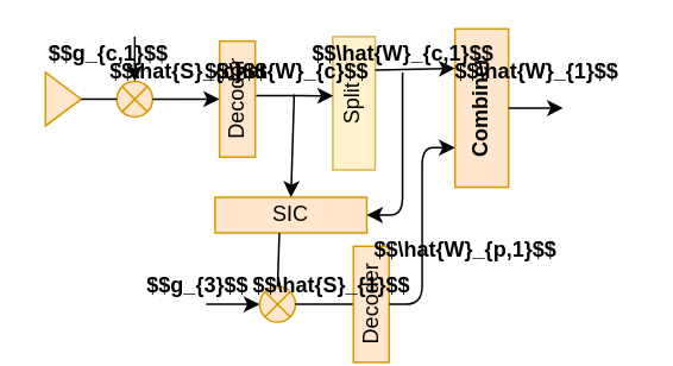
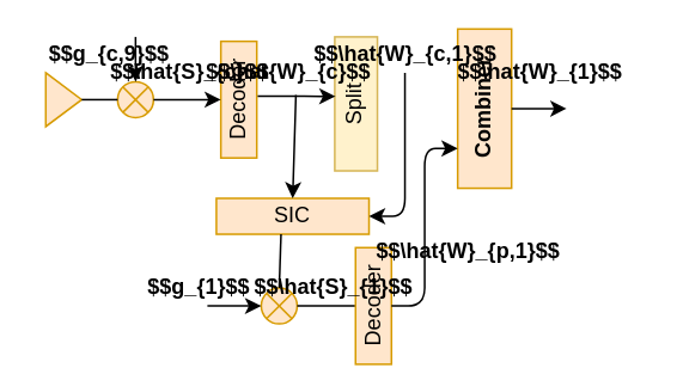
- <mxCell id="19" value="&lt;b&gt;$$g_{c,1}$$&lt;/b&gt;" style="text;html=1;align=center;verticalAlign=middle;resizable=0;points=[];autosize=1;strokeColor=none;" vertex="1" parent="1"><mxGeometry x="20" y="20" width="80" height="20" as="geometry" /></mxCell>
+ <mxCell id="19" value="&lt;b&gt;$$g_{c,9}$$&lt;/b&gt;" style="text;html=1;align=center;verticalAlign=middle;resizable=0;points=[];autosize=1;strokeColor=none;" vertex="1" parent="1"><mxGeometry x="20" y="20" width="80" height="20" as="geometry" /></mxCell>
- <mxCell id="10" value="" style="endArrow=classic;html=1;exitX=0.75;exitY=1;exitDx=0;exitDy=0;entryX=0.75;entryY=0;entryDx=0;entryDy=0;" edge="1" parent="1" source="7" target="9"><mxGeometry width="50" height="50" relative="1" as="geometry"><mxPoint x="175" y="-20" as="sourcePoint" /><mxPoint x="225" y="41" as="targetPoint" /></mxGeometry></mxCell>
- <mxCell id="24" value="&lt;b&gt;$$g_{3}$$&lt;/b&gt;" style="text;html=1;align=center;verticalAlign=middle;resizable=0;points=[];autosize=1;strokeColor=none;" vertex="1" parent="1"><mxGeometry x="75" y="150" width="70" height="20" as="geometry" /></mxCell>
+ <mxCell id="24" value="&lt;b&gt;$$g_{1}$$&lt;/b&gt;" style="text;html=1;align=center;verticalAlign=middle;resizable=0;points=[];autosize=1;strokeColor=none;" vertex="1" parent="1"><mxGeometry x="75" y="150" width="70" height="20" as="geometry" /></mxCell>
